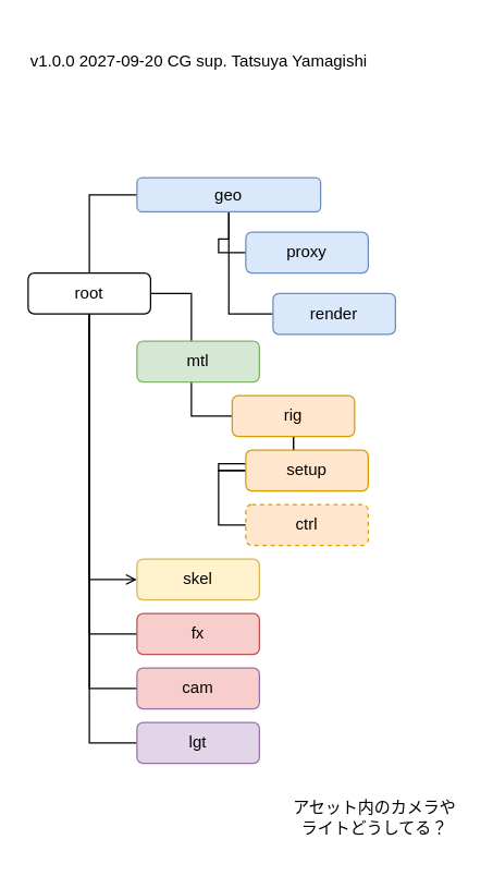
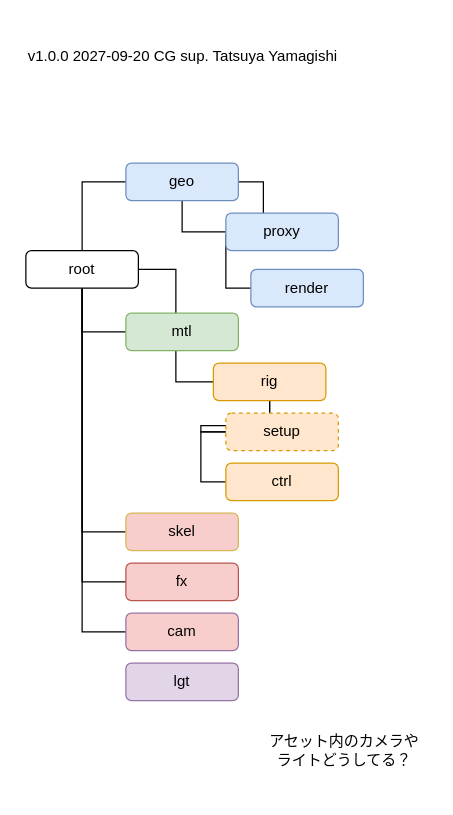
- <mxCell id="12" value="geo" style="rounded=1;whiteSpace=wrap;html=1;fillColor=#dae8fc;strokeColor=#6c8ebf;" parent="1" vertex="1"><mxGeometry x="100" y="130" width="135" height="25" as="geometry" /></mxCell>
+ <mxCell id="12" value="geo" style="rounded=1;whiteSpace=wrap;html=1;fillColor=#dae8fc;strokeColor=#6c8ebf;" parent="1" vertex="1"><mxGeometry x="100" y="130" width="90" height="30" as="geometry" /></mxCell>
+ <mxCell id="3" style="edgeStyle=orthogonalEdgeStyle;rounded=0;orthogonalLoop=1;jettySize=auto;html=1;entryX=0;entryY=0.5;entryDx=0;entryDy=0;endArrow=none;endFill=0;" parent="1" source="9" target="19" edge="1"><mxGeometry relative="1" as="geometry" /></mxCell>
- <mxCell id="23" value="setup" style="rounded=1;whiteSpace=wrap;html=1;fillColor=#ffe6cc;strokeColor=#d79b00;" parent="1" vertex="1"><mxGeometry x="180" y="330" width="90" height="30" as="geometry" /></mxCell>
+ <mxCell id="23" value="setup" style="rounded=1;whiteSpace=wrap;html=1;fillColor=#ffe6cc;strokeColor=#d79b00;dashed=1;" parent="1" vertex="1"><mxGeometry x="180" y="330" width="90" height="30" as="geometry" /></mxCell>
- <mxCell id="24" value="ctrl" style="rounded=1;whiteSpace=wrap;html=1;fillColor=#ffe6cc;strokeColor=#d79b00;dashed=1;" parent="1" vertex="1"><mxGeometry x="180" y="370" width="90" height="30" as="geometry" /></mxCell>
+ <mxCell id="24" value="ctrl" style="rounded=1;whiteSpace=wrap;html=1;fillColor=#ffe6cc;strokeColor=#d79b00;" parent="1" vertex="1"><mxGeometry x="180" y="370" width="90" height="30" as="geometry" /></mxCell>
- <mxCell id="5" style="edgeStyle=orthogonalEdgeStyle;rounded=0;orthogonalLoop=1;jettySize=auto;html=1;entryX=0;entryY=0.5;entryDx=0;entryDy=0;endArrow=open;endFill=0;" parent="1" source="9" target="18" edge="1"><mxGeometry relative="1" as="geometry" /></mxCell>
+ <mxCell id="5" style="edgeStyle=orthogonalEdgeStyle;rounded=0;orthogonalLoop=1;jettySize=auto;html=1;entryX=0;entryY=0.5;entryDx=0;entryDy=0;endArrow=none;endFill=0;" parent="1" source="9" target="18" edge="1"><mxGeometry relative="1" as="geometry" /></mxCell>
- <mxCell id="18" value="skel" style="rounded=1;whiteSpace=wrap;html=1;fillColor=#fff2cc;strokeColor=#d6b656;" parent="1" vertex="1"><mxGeometry x="100" y="410" width="90" height="30" as="geometry" /></mxCell>
+ <mxCell id="18" value="skel" style="rounded=1;whiteSpace=wrap;html=1;fillColor=#f8cecc;strokeColor=#d6b656;" parent="1" vertex="1"><mxGeometry x="100" y="410" width="90" height="30" as="geometry" /></mxCell>
- <mxCell id="8" style="edgeStyle=orthogonalEdgeStyle;rounded=0;orthogonalLoop=1;jettySize=auto;html=1;entryX=0;entryY=0.5;entryDx=0;entryDy=0;endArrow=none;endFill=0;" parent="1" source="9" target="17" edge="1"><mxGeometry relative="1" as="geometry" /></mxCell>
